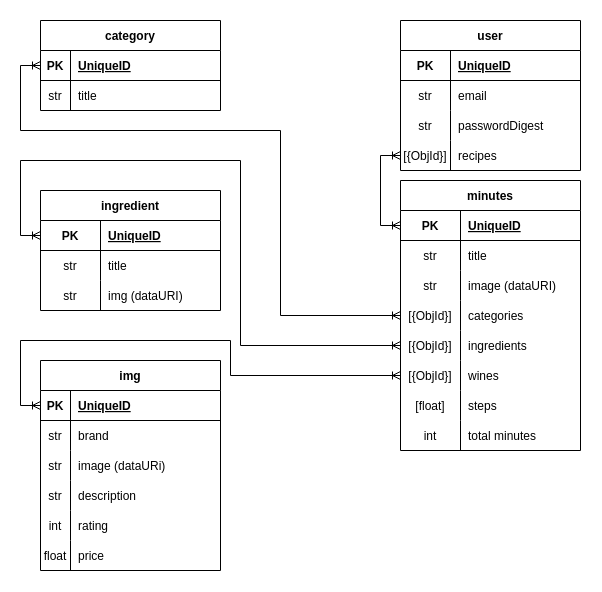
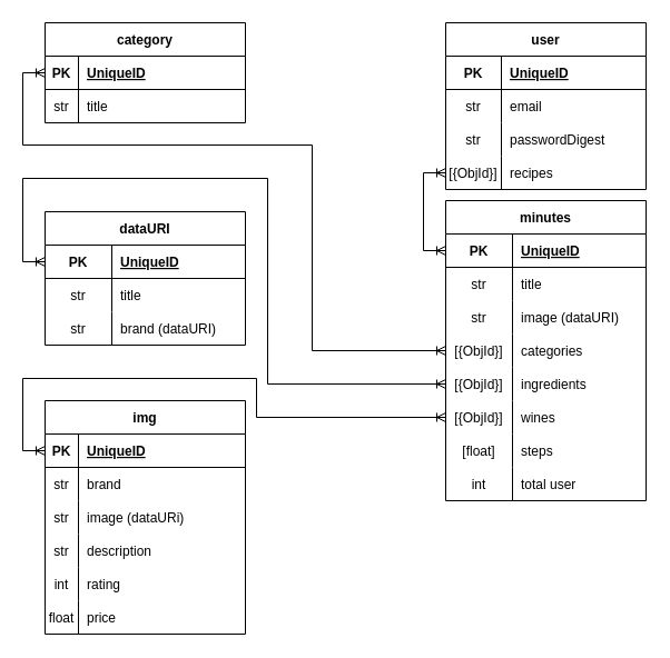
- <mxCell id="35" value="ingredient" style="shape=table;startSize=30;container=1;collapsible=1;childLayout=tableLayout;fixedRows=1;rowLines=0;fontStyle=1;align=center;resizeLast=1;" vertex="1" parent="1"><mxGeometry x="40" y="190" width="180" height="120" as="geometry" /></mxCell>
+ <mxCell id="35" value="dataURI" style="shape=table;startSize=30;container=1;collapsible=1;childLayout=tableLayout;fixedRows=1;rowLines=0;fontStyle=1;align=center;resizeLast=1;" vertex="1" parent="1"><mxGeometry x="40" y="190" width="180" height="120" as="geometry" /></mxCell>
- <mxCell id="44" value="img (dataURI)" style="shape=partialRectangle;connectable=0;fillColor=none;top=0;left=0;bottom=0;right=0;align=left;spacingLeft=6;fontStyle=0;overflow=hidden;" vertex="1" parent="42"><mxGeometry x="60" width="120" height="30" as="geometry"><mxRectangle width="120" height="30" as="alternateBounds" /></mxGeometry></mxCell>
+ <mxCell id="44" value="brand (dataURI)" style="shape=partialRectangle;connectable=0;fillColor=none;top=0;left=0;bottom=0;right=0;align=left;spacingLeft=6;fontStyle=0;overflow=hidden;" vertex="1" parent="42"><mxGeometry x="60" width="120" height="30" as="geometry"><mxRectangle width="120" height="30" as="alternateBounds" /></mxGeometry></mxCell>
- <mxCell id="34" value="total minutes" style="shape=partialRectangle;connectable=0;fillColor=none;top=0;left=0;bottom=0;right=0;align=left;spacingLeft=6;fontStyle=0;overflow=hidden;" vertex="1" parent="32"><mxGeometry x="60" width="120" height="30" as="geometry"><mxRectangle width="120" height="30" as="alternateBounds" /></mxGeometry></mxCell>
+ <mxCell id="34" value="total user" style="shape=partialRectangle;connectable=0;fillColor=none;top=0;left=0;bottom=0;right=0;align=left;spacingLeft=6;fontStyle=0;overflow=hidden;" vertex="1" parent="32"><mxGeometry x="60" width="120" height="30" as="geometry"><mxRectangle width="120" height="30" as="alternateBounds" /></mxGeometry></mxCell>
